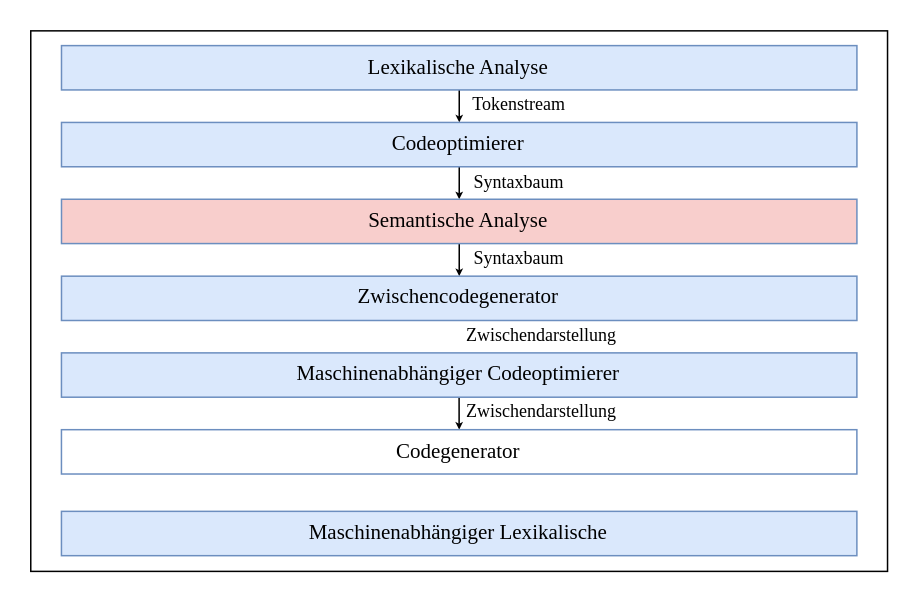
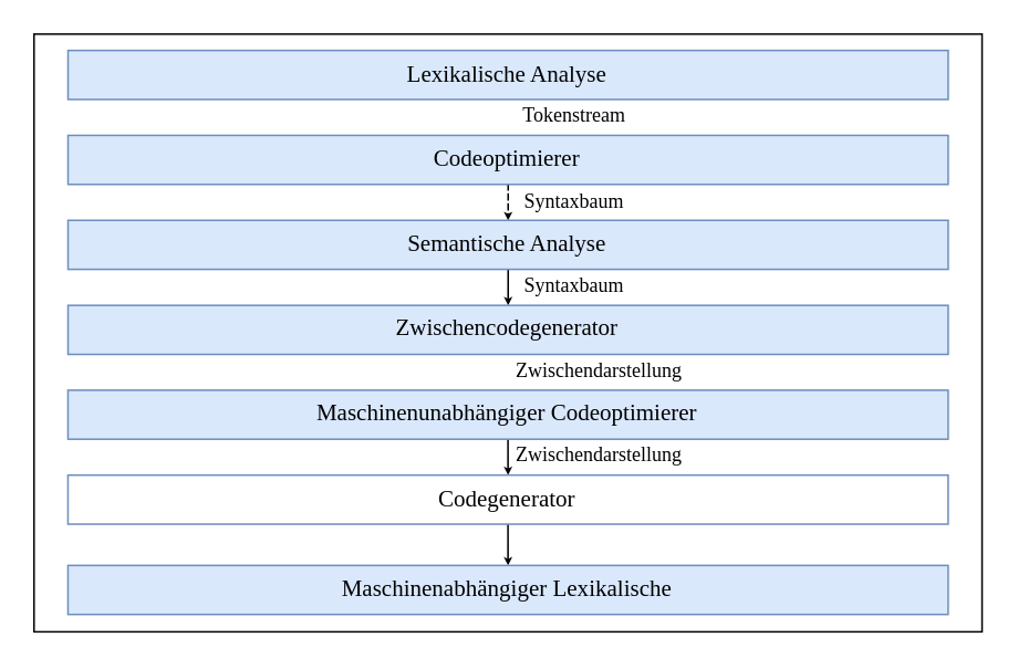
- <mxCell id="3" style="edgeStyle=orthogonalEdgeStyle;rounded=0;orthogonalLoop=1;jettySize=auto;html=1;fontSize=14;jumpSize=6;startSize=6;endSize=2;fontFamily=Times New Roman;" parent="1" source="4" target="6" edge="1"><mxGeometry relative="1" as="geometry" /></mxCell>
- <mxCell id="5" style="edgeStyle=orthogonalEdgeStyle;rounded=0;orthogonalLoop=1;jettySize=auto;html=1;entryX=0.5;entryY=0;entryDx=0;entryDy=0;fontSize=14;jumpSize=6;startSize=1;endSize=2;fontFamily=Times New Roman;" parent="1" source="6" target="9" edge="1"><mxGeometry relative="1" as="geometry" /></mxCell>
+ <mxCell id="5" style="edgeStyle=orthogonalEdgeStyle;rounded=0;orthogonalLoop=1;jettySize=auto;html=1;entryX=0.5;entryY=0;entryDx=0;entryDy=0;fontSize=14;jumpSize=6;startSize=1;endSize=2;fontFamily=Times New Roman;dashed=1;" parent="1" source="6" target="9" edge="1"><mxGeometry relative="1" as="geometry" /></mxCell>
- <mxCell id="9" value="Semantische Analyse" style="rounded=0;whiteSpace=wrap;html=1;fontSize=14;fillColor=#f8cecc;strokeColor=#6c8ebf;fontFamily=Times New Roman;" parent="1" vertex="1"><mxGeometry x="40.472" y="132.207" width="530" height="29.527" as="geometry" /></mxCell>
+ <mxCell id="9" value="Semantische Analyse" style="rounded=0;whiteSpace=wrap;html=1;fontSize=14;fillColor=#dae8fc;strokeColor=#6c8ebf;fontFamily=Times New Roman;" parent="1" vertex="1"><mxGeometry x="40.472" y="132.207" width="530" height="29.527" as="geometry" /></mxCell>
- <mxCell id="14" value="Maschinenabhängiger Codeoptimierer" style="rounded=0;whiteSpace=wrap;html=1;fontSize=14;fillColor=#dae8fc;strokeColor=#6c8ebf;fontFamily=Times New Roman;" parent="1" vertex="1"><mxGeometry x="40.44" y="234.569" width="530" height="29.527" as="geometry" /></mxCell>
+ <mxCell id="14" value="Maschinenunabhängiger Codeoptimierer" style="rounded=0;whiteSpace=wrap;html=1;fontSize=14;fillColor=#dae8fc;strokeColor=#6c8ebf;fontFamily=Times New Roman;" parent="1" vertex="1"><mxGeometry x="40.44" y="234.569" width="530" height="29.527" as="geometry" /></mxCell>
+ <mxCell id="16" style="edgeStyle=orthogonalEdgeStyle;rounded=0;orthogonalLoop=1;jettySize=auto;html=1;entryX=0.5;entryY=0;entryDx=0;entryDy=0;fontSize=14;jumpSize=6;startSize=1;endSize=2;fontFamily=Times New Roman;" parent="1" source="17" target="19" edge="1"><mxGeometry relative="1" as="geometry" /></mxCell>
